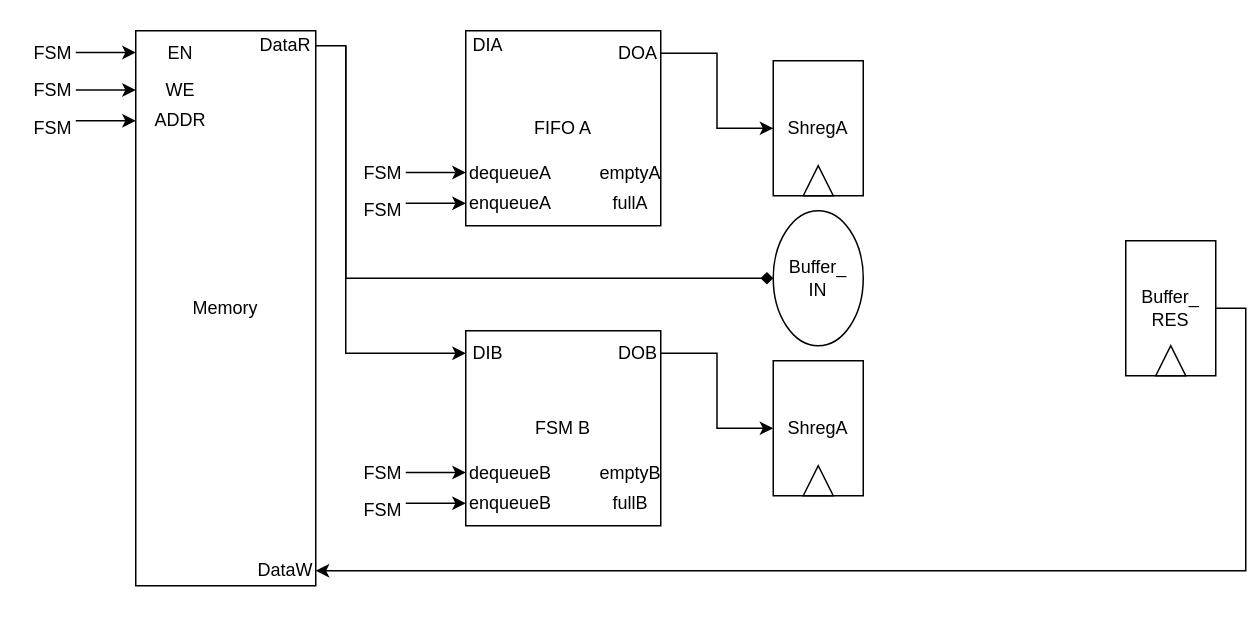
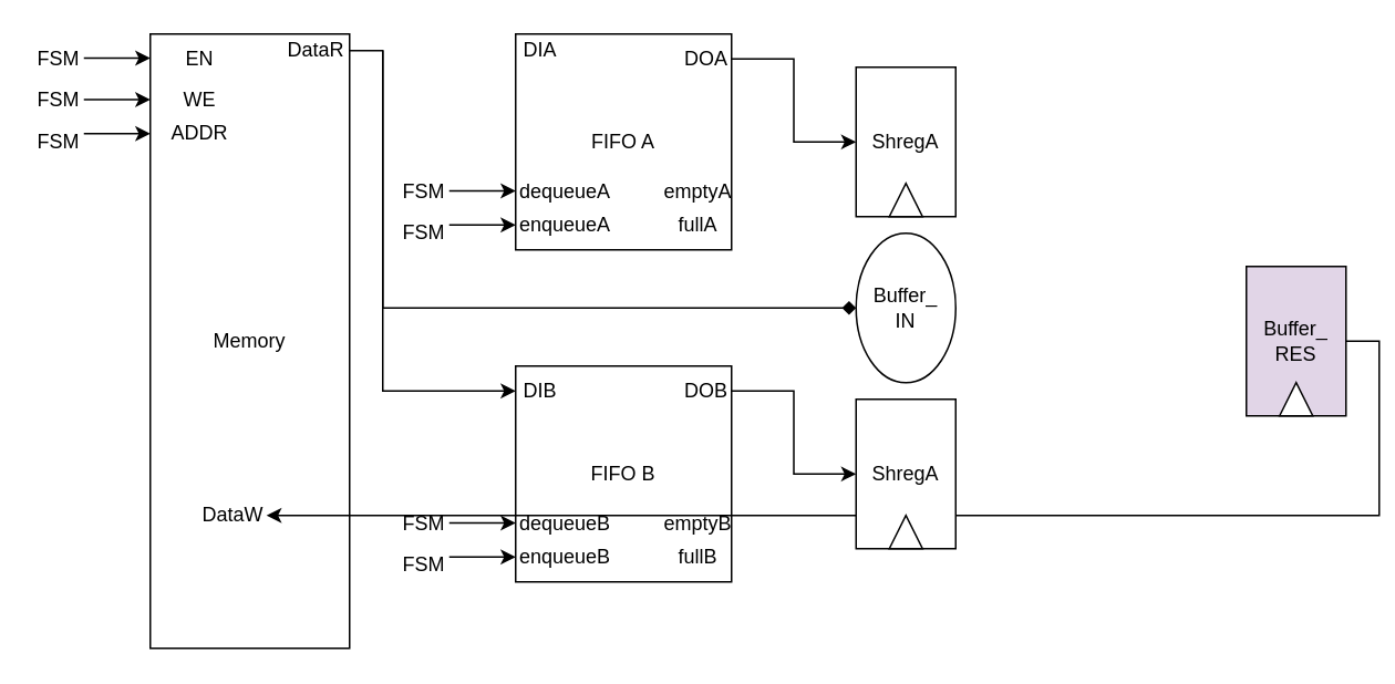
- <mxCell id="40" value="&lt;div&gt;Buffer_&lt;br&gt;RES&lt;/div&gt;" style="rounded=0;whiteSpace=wrap;html=1;" vertex="1" parent="39"><mxGeometry width="60" height="90" as="geometry" /></mxCell>
+ <mxCell id="40" value="&lt;div&gt;Buffer_&lt;br&gt;RES&lt;/div&gt;" style="rounded=0;whiteSpace=wrap;html=1;fillColor=#e1d5e7;" vertex="1" parent="39"><mxGeometry width="60" height="90" as="geometry" /></mxCell>
- <mxCell id="17" value="FSM B" style="whiteSpace=wrap;html=1;aspect=fixed;" vertex="1" parent="1"><mxGeometry x="310" y="220" width="130" height="130" as="geometry" /></mxCell>
+ <mxCell id="17" value="FIFO B" style="whiteSpace=wrap;html=1;aspect=fixed;" vertex="1" parent="1"><mxGeometry x="310" y="220" width="130" height="130" as="geometry" /></mxCell>
- <mxCell id="42" value="DataW" style="text;html=1;align=center;verticalAlign=middle;whiteSpace=wrap;rounded=0;" vertex="1" parent="1"><mxGeometry x="170" y="370" width="40" height="20" as="geometry" /></mxCell>
+ <mxCell id="42" value="DataW" style="text;html=1;align=center;verticalAlign=middle;whiteSpace=wrap;rounded=0;" vertex="1" parent="1"><mxGeometry x="120" y="300" width="40" height="20" as="geometry" /></mxCell>
